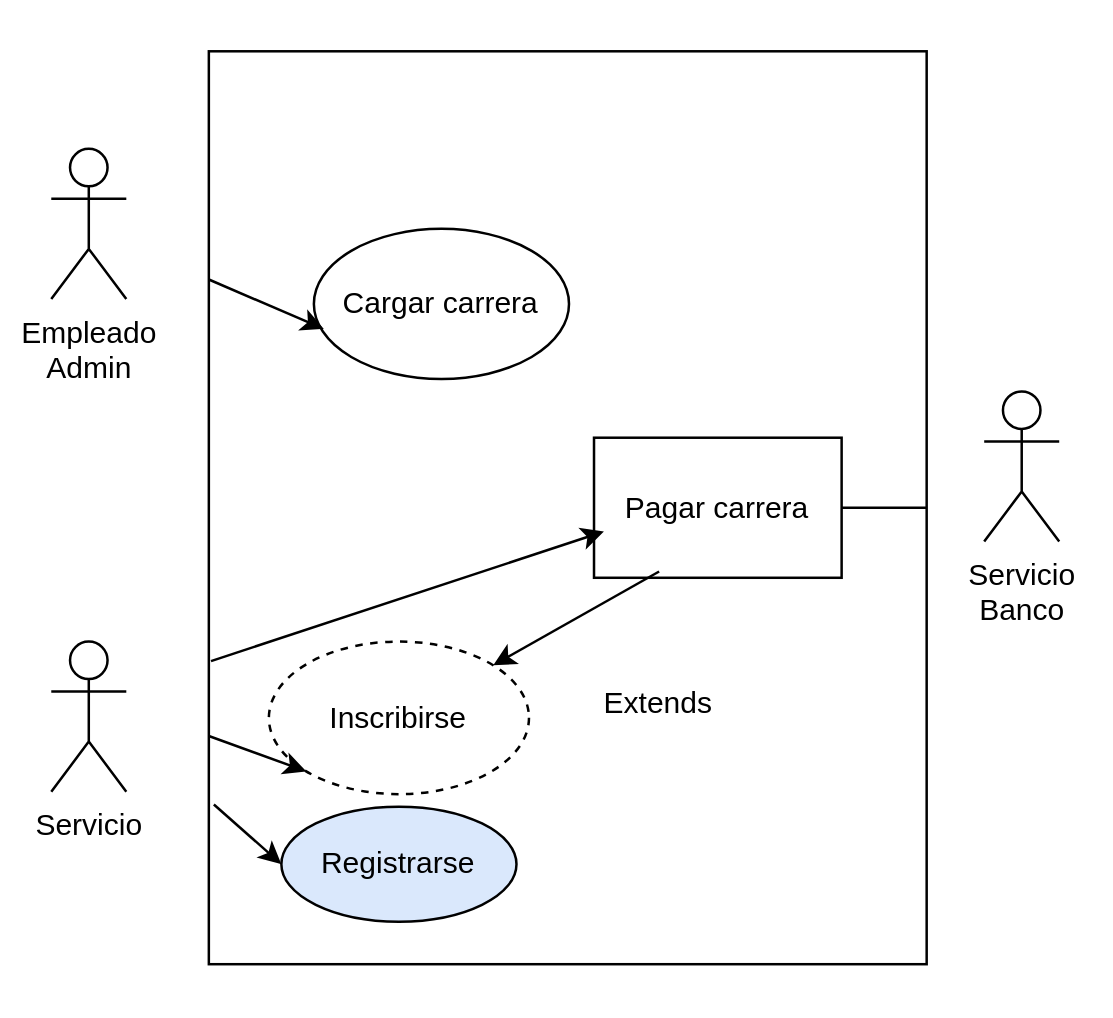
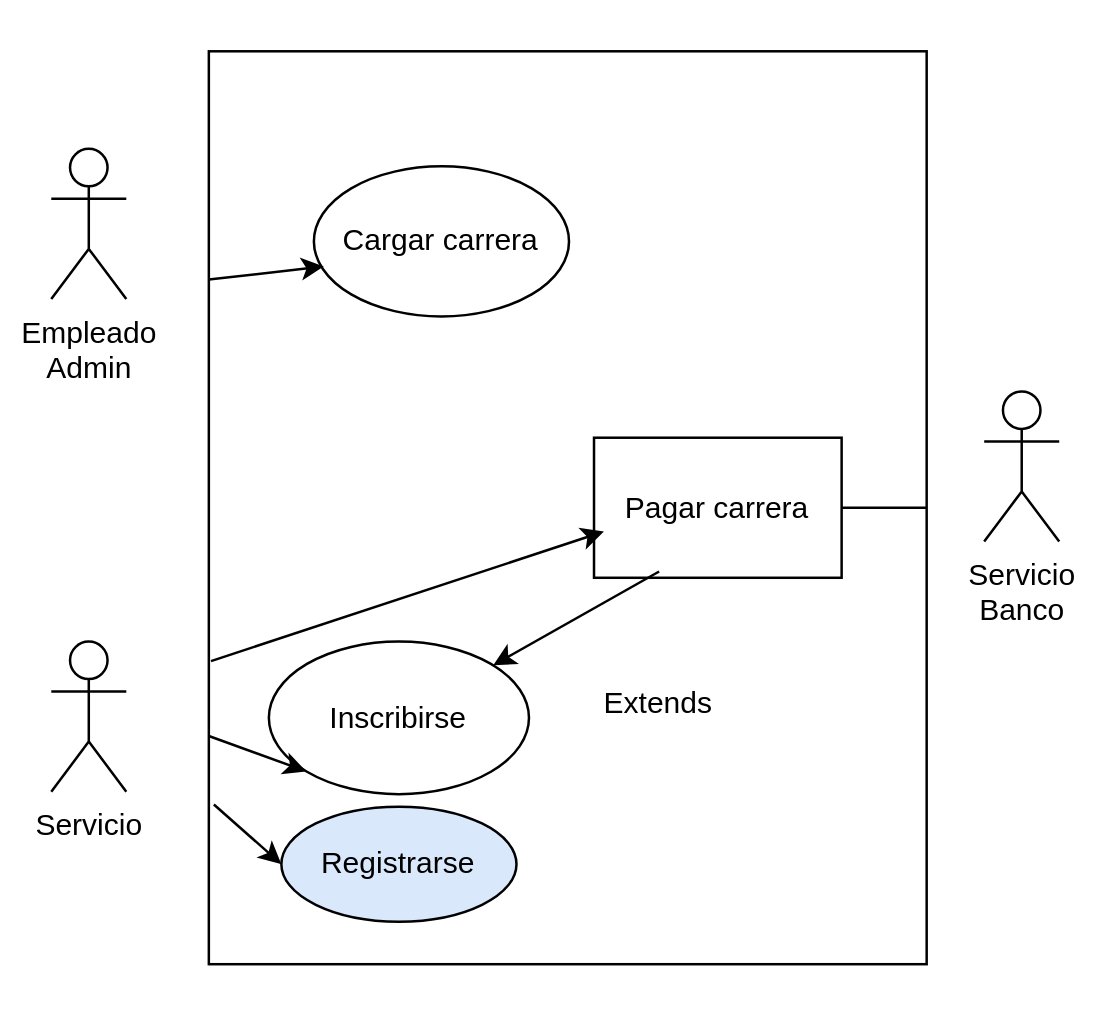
- <mxCell id="6" value="Cargar carrera" style="ellipse;whiteSpace=wrap;html=1;" vertex="1" parent="1"><mxGeometry x="125" y="91" width="102" height="60" as="geometry" /></mxCell>
+ <mxCell id="6" value="Cargar carrera" style="ellipse;whiteSpace=wrap;html=1;" vertex="1" parent="1"><mxGeometry x="125" y="66" width="102" height="60" as="geometry" /></mxCell>
- <mxCell id="8" value="Inscribirse" style="ellipse;whiteSpace=wrap;html=1;dashed=1;" vertex="1" parent="1"><mxGeometry x="107" y="256" width="104" height="61" as="geometry" /></mxCell>
+ <mxCell id="8" value="Inscribirse" style="ellipse;whiteSpace=wrap;html=1;" vertex="1" parent="1"><mxGeometry x="107" y="256" width="104" height="61" as="geometry" /></mxCell>
